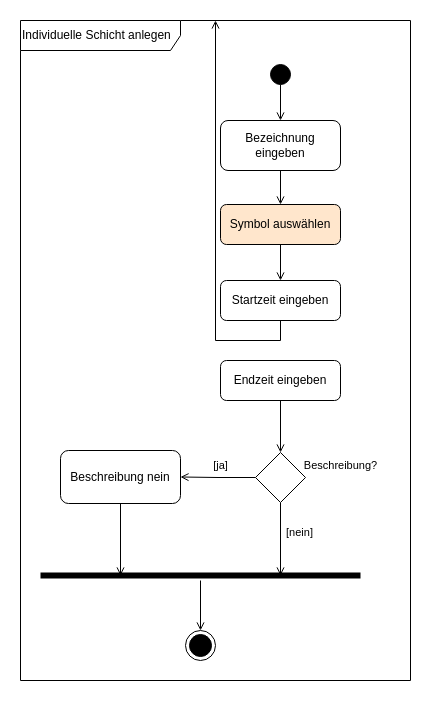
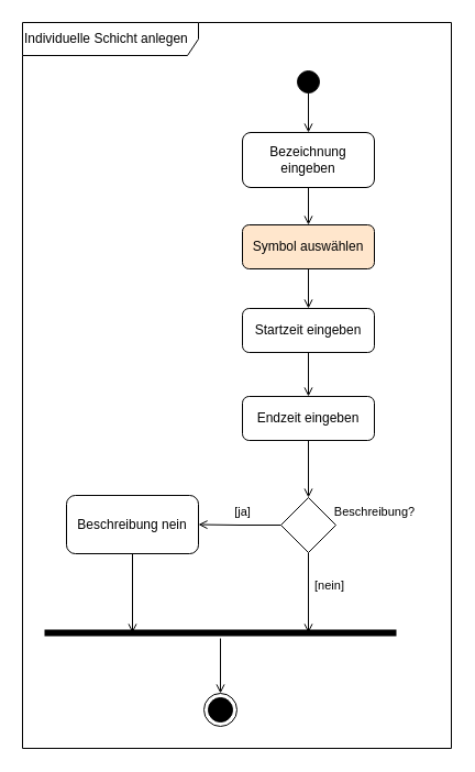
- <mxCell id="7" style="edgeStyle=orthogonalEdgeStyle;rounded=0;orthogonalLoop=1;jettySize=auto;html=1;strokeColor=default;align=center;verticalAlign=middle;fontFamily=Helvetica;fontSize=11;fontColor=default;labelBackgroundColor=default;endArrow=open;endFill=0;" edge="1" parent="1" source="8" target="2"><mxGeometry relative="1" as="geometry" /></mxCell>
+ <mxCell id="7" style="edgeStyle=orthogonalEdgeStyle;rounded=0;orthogonalLoop=1;jettySize=auto;html=1;entryX=0.5;entryY=0;entryDx=0;entryDy=0;strokeColor=default;align=center;verticalAlign=middle;fontFamily=Helvetica;fontSize=11;fontColor=default;labelBackgroundColor=default;endArrow=open;endFill=0;" edge="1" parent="1" source="8" target="10"><mxGeometry relative="1" as="geometry" /></mxCell>
